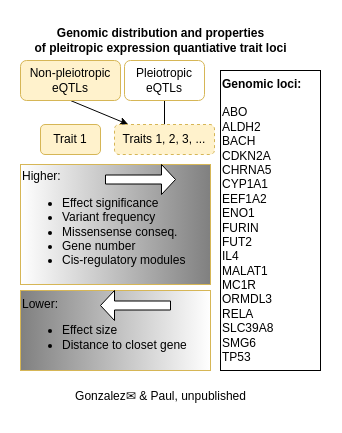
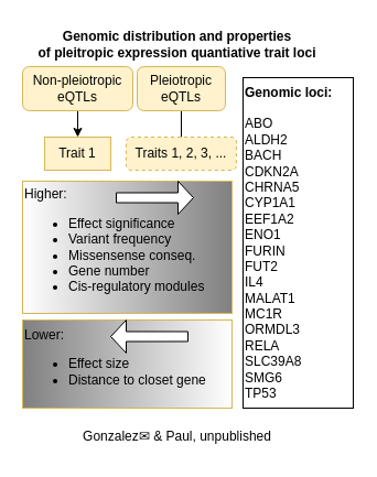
- <mxCell id="6" value="Pleiotropic&lt;br&gt;eQTLs" style="rounded=1;whiteSpace=wrap;html=1;fillColor=#ffffff;strokeColor=#d6b656;" parent="1" vertex="1"><mxGeometry x="124" y="60" width="80" height="40" as="geometry" /></mxCell>
+ <mxCell id="6" value="Pleiotropic&lt;br&gt;eQTLs" style="rounded=1;whiteSpace=wrap;html=1;fillColor=#fff2cc;strokeColor=#d6b656;" parent="1" vertex="1"><mxGeometry x="124" y="60" width="80" height="40" as="geometry" /></mxCell>
- <mxCell id="2" style="rounded=0;orthogonalLoop=1;jettySize=auto;html=1;exitX=0.5;exitY=1;exitDx=0;exitDy=0;" parent="1" source="3" target="7" edge="1"><mxGeometry relative="1" as="geometry"><mxPoint x="160" y="0" as="targetPoint" /></mxGeometry></mxCell>
+ <mxCell id="2" style="rounded=0;orthogonalLoop=1;jettySize=auto;html=1;exitX=0.5;exitY=1;exitDx=0;exitDy=0;entryX=0.5;entryY=0;entryDx=0;entryDy=0;" parent="1" source="3" target="4" edge="1"><mxGeometry relative="1" as="geometry"><mxPoint x="160" y="0" as="targetPoint" /></mxGeometry></mxCell>
- <mxCell id="4" value="Trait 1" style="rounded=1;whiteSpace=wrap;html=1;fillColor=#fff2cc;strokeColor=#d6b656;" parent="1" vertex="1"><mxGeometry x="40" y="124" width="60" height="30" as="geometry" /></mxCell>
+ <mxCell id="4" value="Trait 1" style="whiteSpace=wrap;html=1;fillColor=#fff2cc;strokeColor=#d6b656;rounded=0;" parent="1" vertex="1"><mxGeometry x="40" y="124" width="60" height="30" as="geometry" /></mxCell>
